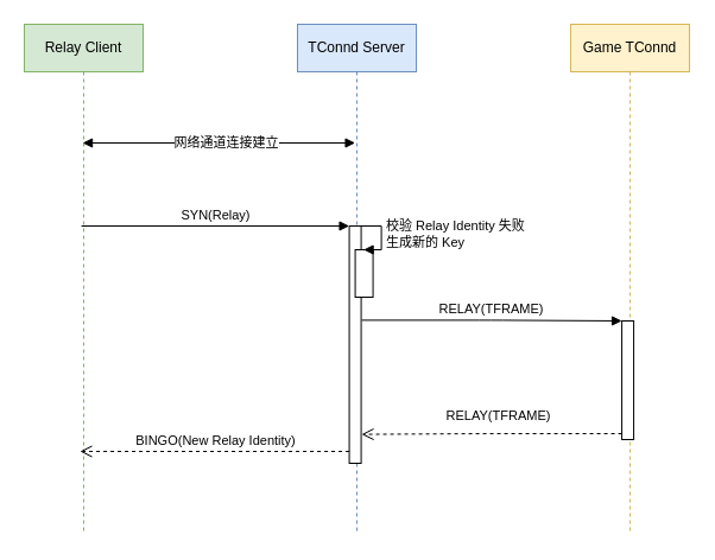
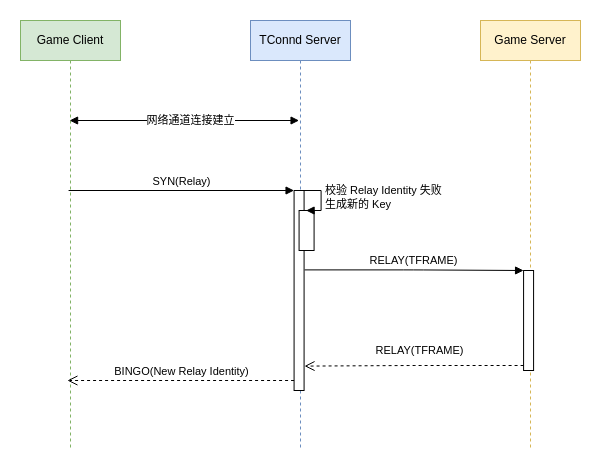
- <mxCell id="2" value="Relay Client" style="shape=umlLifeline;perimeter=lifelinePerimeter;whiteSpace=wrap;html=1;container=1;collapsible=0;recursiveResize=0;outlineConnect=0;fillColor=#d5e8d4;strokeColor=#82b366;" vertex="1" parent="1"><mxGeometry x="20" y="20" width="100" height="430" as="geometry" /></mxCell>
+ <mxCell id="2" value="Game Client" style="shape=umlLifeline;perimeter=lifelinePerimeter;whiteSpace=wrap;html=1;container=1;collapsible=0;recursiveResize=0;outlineConnect=0;fillColor=#d5e8d4;strokeColor=#82b366;" vertex="1" parent="1"><mxGeometry x="20" y="20" width="100" height="430" as="geometry" /></mxCell>
- <mxCell id="4" value="Game TConnd" style="shape=umlLifeline;perimeter=lifelinePerimeter;whiteSpace=wrap;html=1;container=1;collapsible=0;recursiveResize=0;outlineConnect=0;fillColor=#fff2cc;strokeColor=#d6b656;" vertex="1" parent="1"><mxGeometry x="480" y="20" width="100" height="430" as="geometry" /></mxCell>
+ <mxCell id="4" value="Game Server" style="shape=umlLifeline;perimeter=lifelinePerimeter;whiteSpace=wrap;html=1;container=1;collapsible=0;recursiveResize=0;outlineConnect=0;fillColor=#fff2cc;strokeColor=#d6b656;" vertex="1" parent="1"><mxGeometry x="480" y="20" width="100" height="430" as="geometry" /></mxCell>
